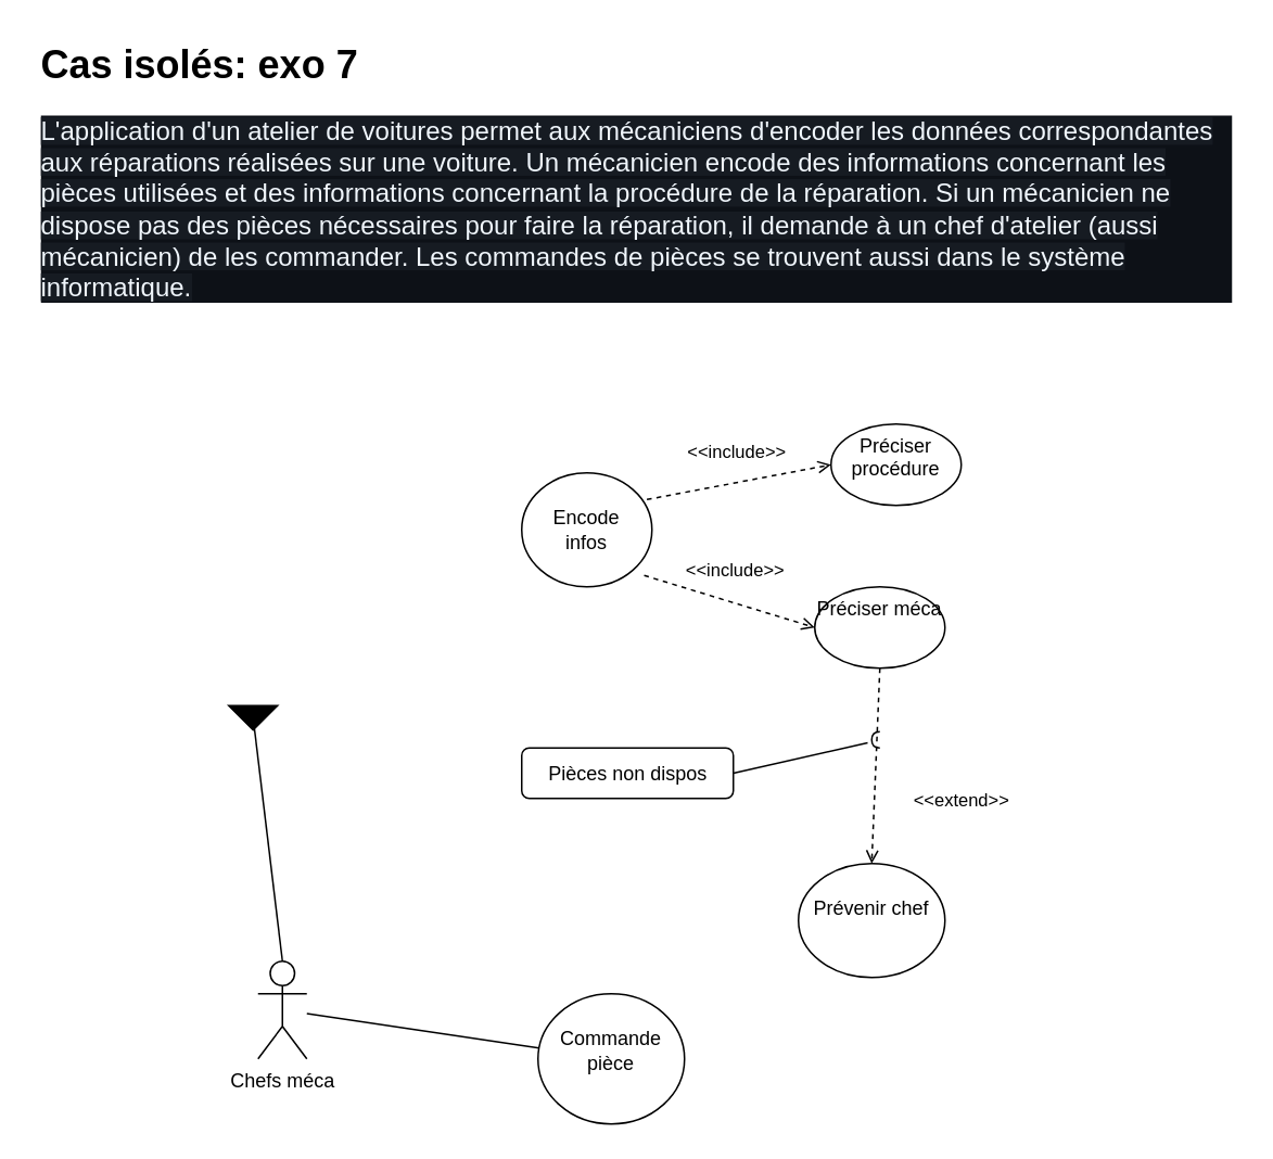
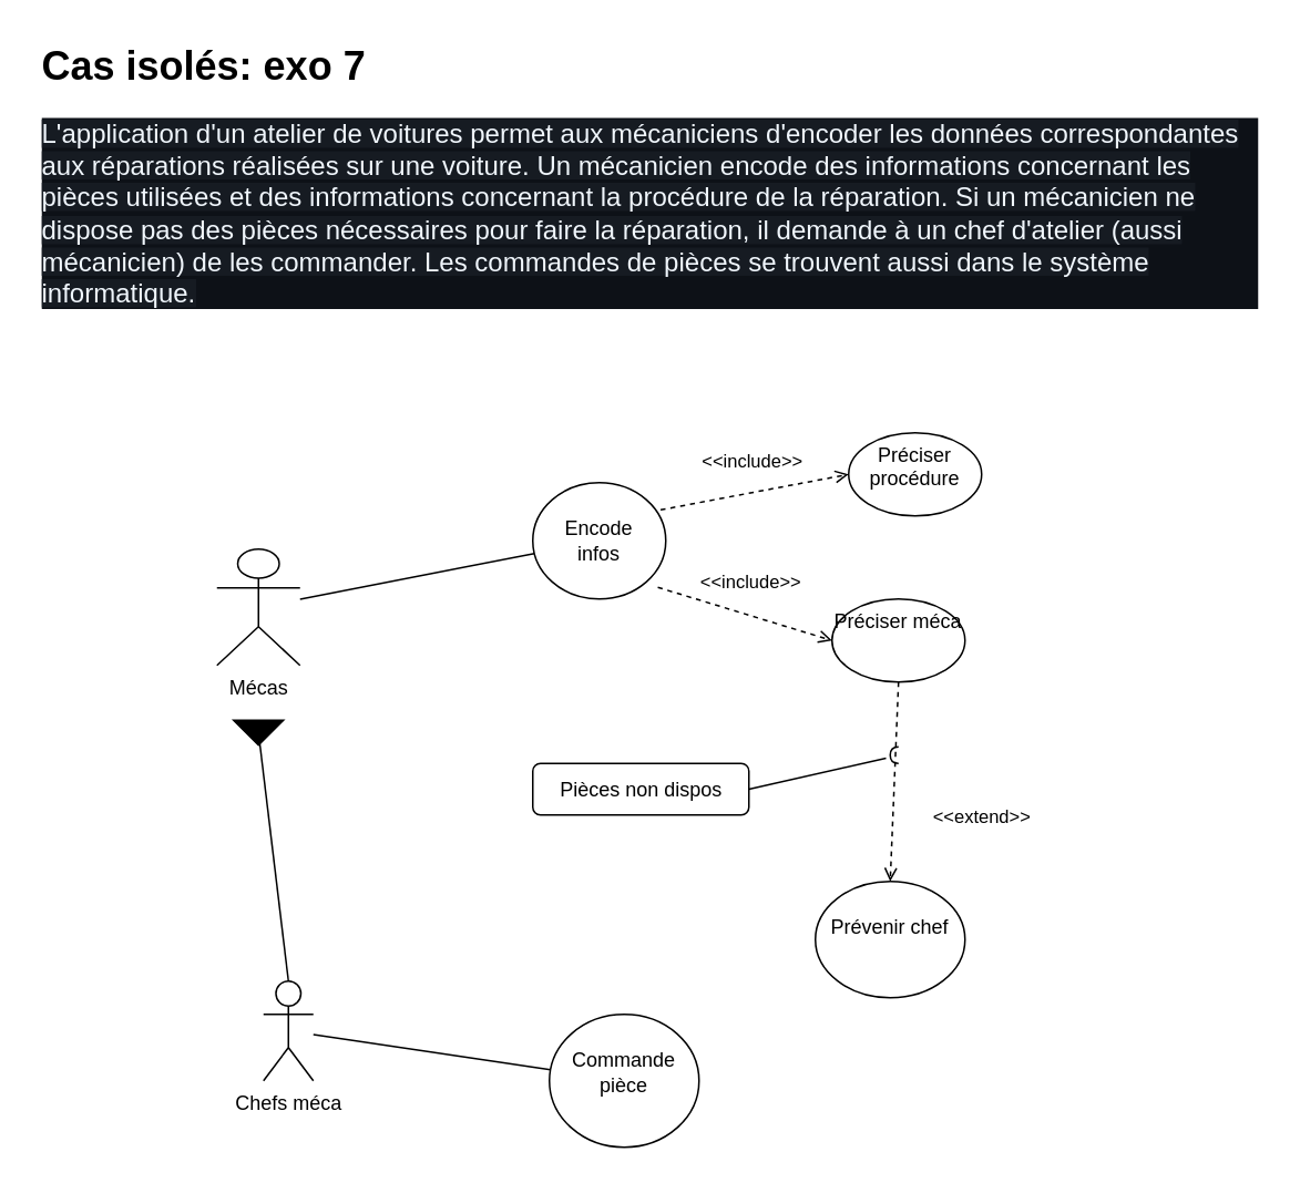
+ <mxCell id="3" value="" style="html=1;endArrow=none;endFill=0;" edge="1" parent="1" source="4" target="9"><mxGeometry relative="1" as="geometry" /></mxCell>
+ <mxCell id="4" value="Mécas" style="shape=umlActor;verticalLabelPosition=bottom;verticalAlign=top;html=1;" vertex="1" parent="1"><mxGeometry x="130" y="330" width="50" height="70" as="geometry" /></mxCell>
